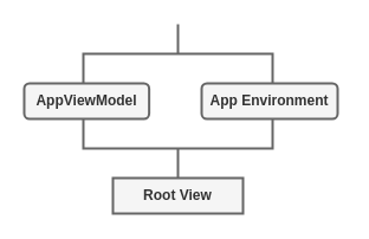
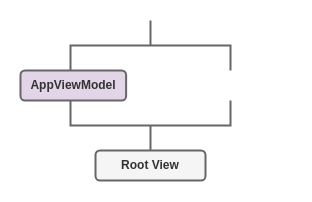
- <mxCell id="5" value="AppViewModel" style="rounded=1;whiteSpace=wrap;html=1;fontStyle=1;strokeWidth=2;fillColor=#f5f5f5;fontColor=#333333;strokeColor=#666666;shadow=0;glass=0;flipH=1;" vertex="1" parent="3"><mxGeometry width="105.63" height="30" as="geometry" /></mxCell>
+ <mxCell id="5" value="AppViewModel" style="rounded=1;whiteSpace=wrap;html=1;fontStyle=1;strokeWidth=2;fillColor=#e1d5e7;fontColor=#333333;strokeColor=#666666;shadow=0;glass=0;flipH=1;" vertex="1" parent="3"><mxGeometry width="105.63" height="30" as="geometry" /></mxCell>
- <mxCell id="4" value="App Environment" style="rounded=1;whiteSpace=wrap;html=1;fontStyle=1;strokeWidth=2;fillColor=#f5f5f5;fontColor=#333333;strokeColor=#666666;shadow=0;flipH=1;" vertex="1" parent="3"><mxGeometry x="150" width="115" height="30" as="geometry" /></mxCell>
- <mxCell id="7" value="Root View" style="whiteSpace=wrap;html=1;strokeWidth=2;fillColor=#f5f5f5;fontColor=#333333;strokeColor=#666666;fontStyle=1;rounded=0;" vertex="1" parent="1"><mxGeometry x="95" y="150" width="110" height="30" as="geometry" /></mxCell>
+ <mxCell id="7" value="Root View" style="rounded=1;whiteSpace=wrap;html=1;strokeWidth=2;fillColor=#f5f5f5;fontColor=#333333;strokeColor=#666666;fontStyle=1" vertex="1" parent="1"><mxGeometry x="95" y="150" width="110" height="30" as="geometry" /></mxCell>
